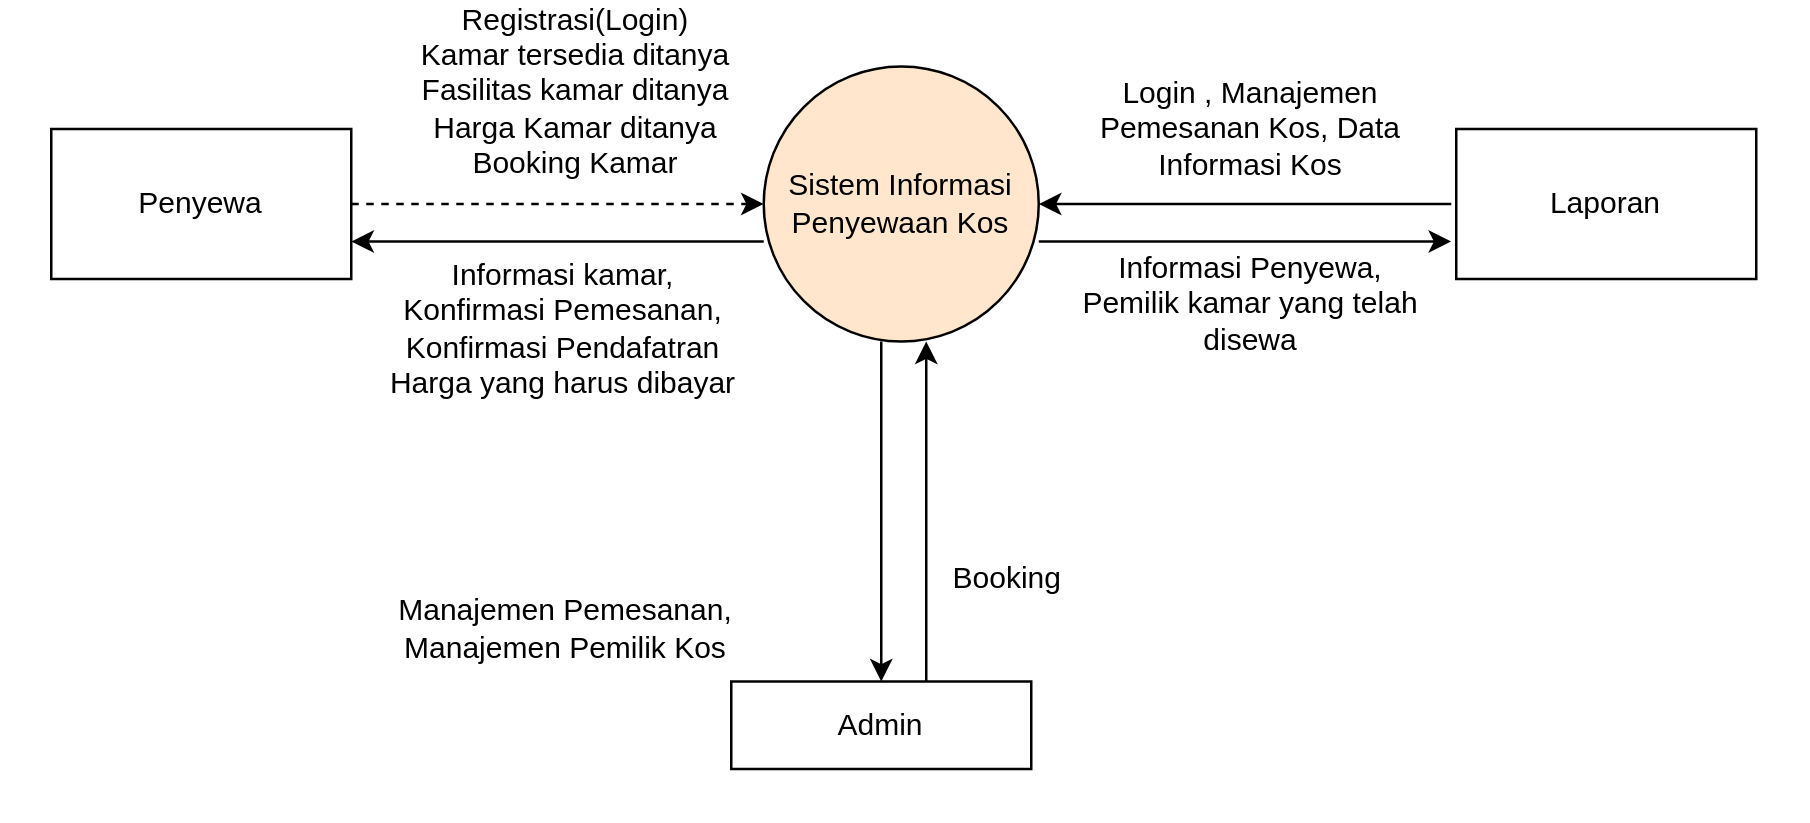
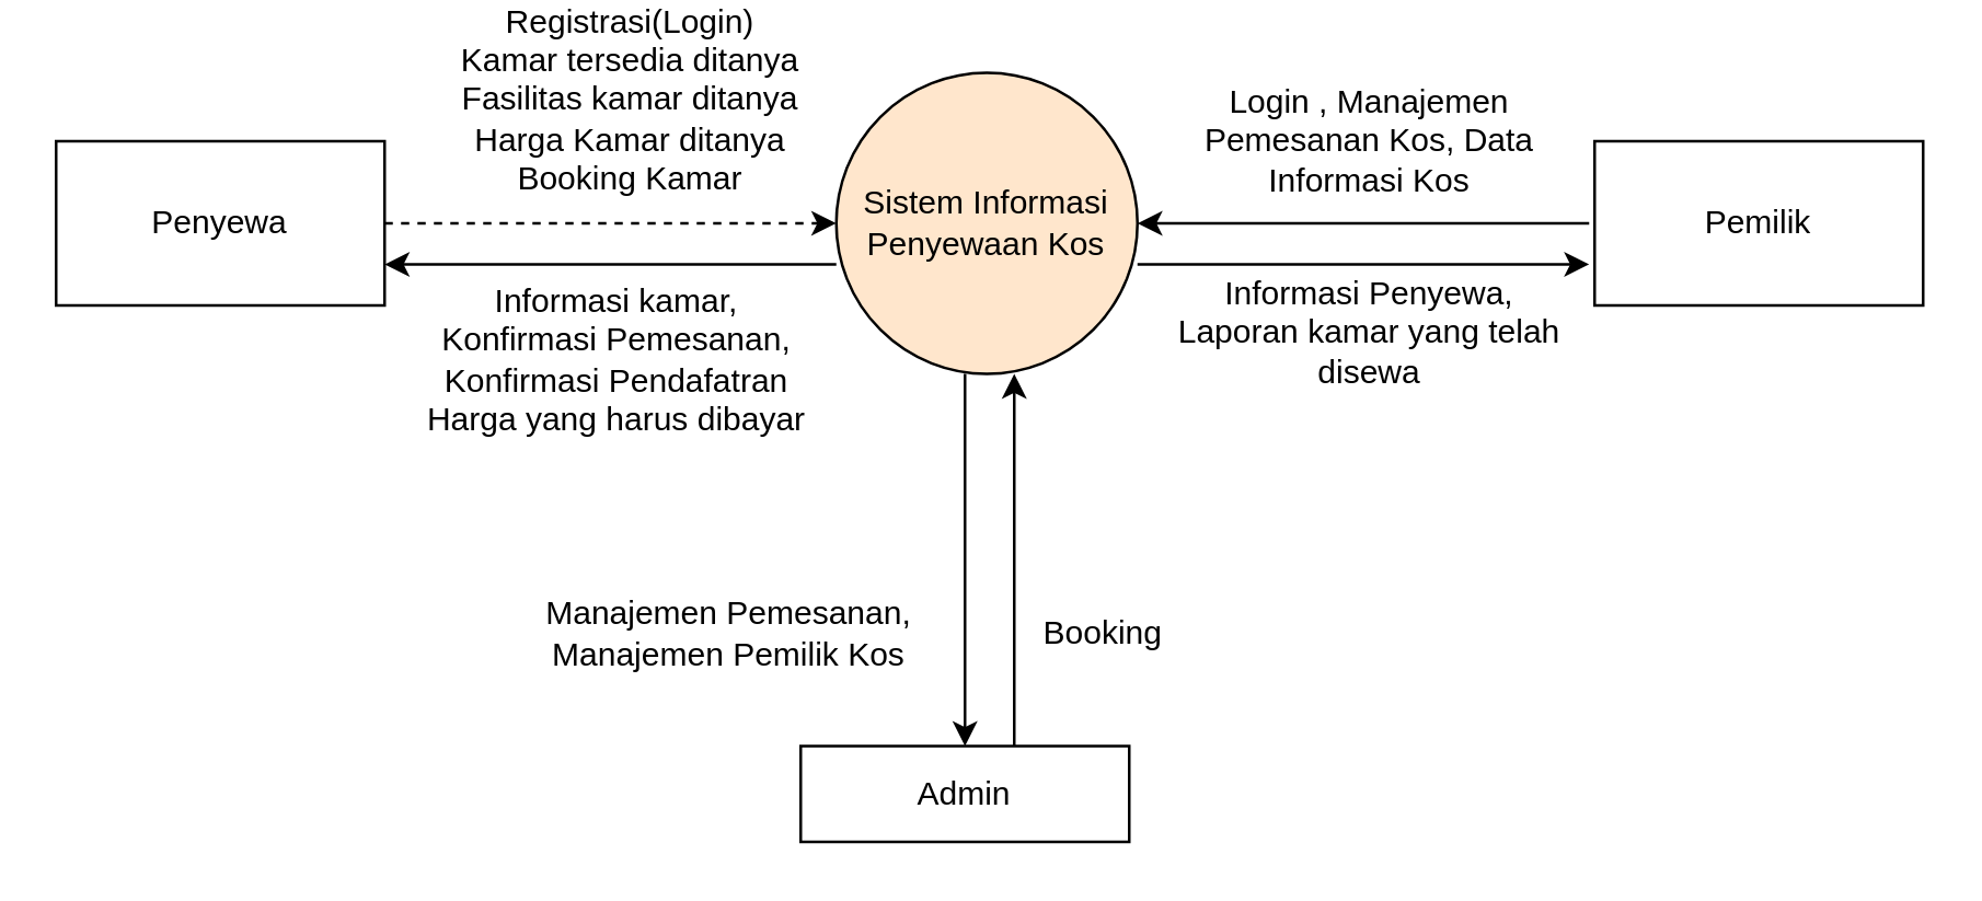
- <mxCell id="7" value="Laporan" style="rounded=0;whiteSpace=wrap;html=1;" vertex="1" parent="1"><mxGeometry x="582" y="50" width="120" height="60" as="geometry" /></mxCell>
+ <mxCell id="7" value="Pemilik" style="rounded=0;whiteSpace=wrap;html=1;" vertex="1" parent="1"><mxGeometry x="582" y="50" width="120" height="60" as="geometry" /></mxCell>
- <mxCell id="11" value="Informasi Penyewa, &lt;br&gt;Pemilik kamar yang telah disewa" style="text;html=1;strokeColor=none;fillColor=none;align=center;verticalAlign=middle;whiteSpace=wrap;rounded=0;" vertex="1" parent="1"><mxGeometry x="415" y="105" width="170" height="30" as="geometry" /></mxCell>
+ <mxCell id="11" value="Informasi Penyewa, &lt;br&gt;Laporan kamar yang telah disewa" style="text;html=1;strokeColor=none;fillColor=none;align=center;verticalAlign=middle;whiteSpace=wrap;rounded=0;" vertex="1" parent="1"><mxGeometry x="415" y="105" width="170" height="30" as="geometry" /></mxCell>
- <mxCell id="17" value="Manajemen Pemesanan,&lt;br&gt;Manajemen Pemilik Kos" style="text;html=1;strokeColor=none;fillColor=none;align=center;verticalAlign=middle;whiteSpace=wrap;rounded=0;" vertex="1" parent="1"><mxGeometry x="141" y="235" width="170" height="30" as="geometry" /></mxCell>
+ <mxCell id="17" value="Manajemen Pemesanan,&lt;br&gt;Manajemen Pemilik Kos" style="text;html=1;strokeColor=none;fillColor=none;align=center;verticalAlign=middle;whiteSpace=wrap;rounded=0;" vertex="1" parent="1"><mxGeometry x="181" y="215" width="170" height="30" as="geometry" /></mxCell>
